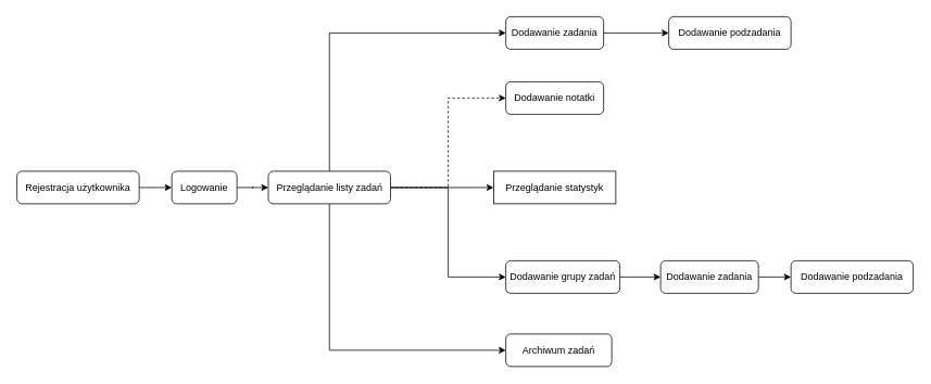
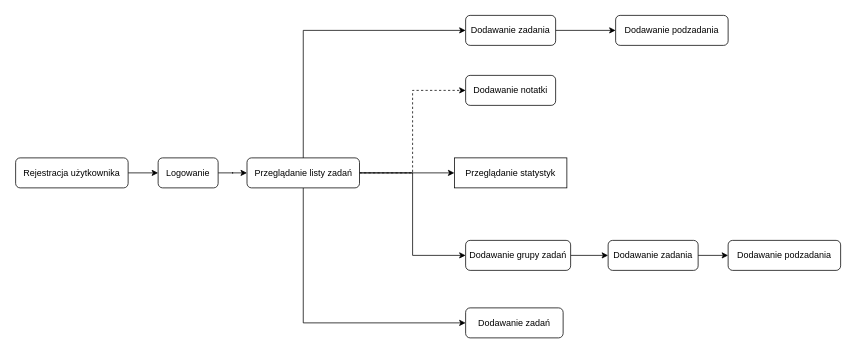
- <mxCell id="17" value="Archiwum zadań" style="rounded=1;whiteSpace=wrap;html=1;" vertex="1" parent="1"><mxGeometry x="620" y="410" width="130" height="40" as="geometry" /></mxCell>
+ <mxCell id="17" value="Dodawanie zadań" style="rounded=1;whiteSpace=wrap;html=1;" vertex="1" parent="1"><mxGeometry x="620" y="410" width="130" height="40" as="geometry" /></mxCell>
